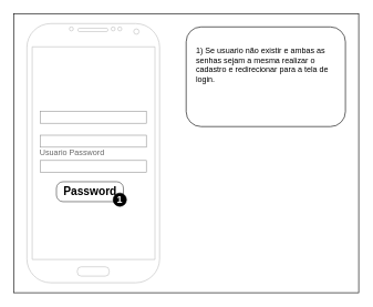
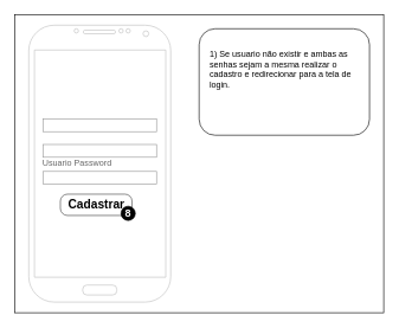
- <mxCell id="10" value="Password" style="strokeWidth=1;shadow=0;dashed=0;align=center;html=1;shape=mxgraph.mockup.buttons.button;mainText=;buttonStyle=round;fontSize=17;fontStyle=1;whiteSpace=wrap;strokeColor=#404040;" vertex="1" parent="1"><mxGeometry x="84.5" y="273" width="101" height="30" as="geometry" /></mxCell>
+ <mxCell id="10" value="Cadastrar" style="strokeWidth=1;shadow=0;dashed=0;align=center;html=1;shape=mxgraph.mockup.buttons.button;mainText=;buttonStyle=round;fontSize=17;fontStyle=1;whiteSpace=wrap;strokeColor=#404040;" vertex="1" parent="1"><mxGeometry x="84.5" y="273" width="101" height="30" as="geometry" /></mxCell>
- <mxCell id="11" value="&lt;b&gt;&lt;font color=&quot;#ffffff&quot; style=&quot;font-size: 15px;&quot;&gt;1&lt;/font&gt;&lt;/b&gt;" style="ellipse;whiteSpace=wrap;html=1;aspect=fixed;fillColor=#000000;" vertex="1" parent="1"><mxGeometry x="170" y="290" width="20" height="20" as="geometry" /></mxCell>
+ <mxCell id="11" value="&lt;b&gt;&lt;font color=&quot;#ffffff&quot; style=&quot;font-size: 15px;&quot;&gt;8&lt;/font&gt;&lt;/b&gt;" style="ellipse;whiteSpace=wrap;html=1;aspect=fixed;fillColor=#000000;" vertex="1" parent="1"><mxGeometry x="170" y="290" width="20" height="20" as="geometry" /></mxCell>
